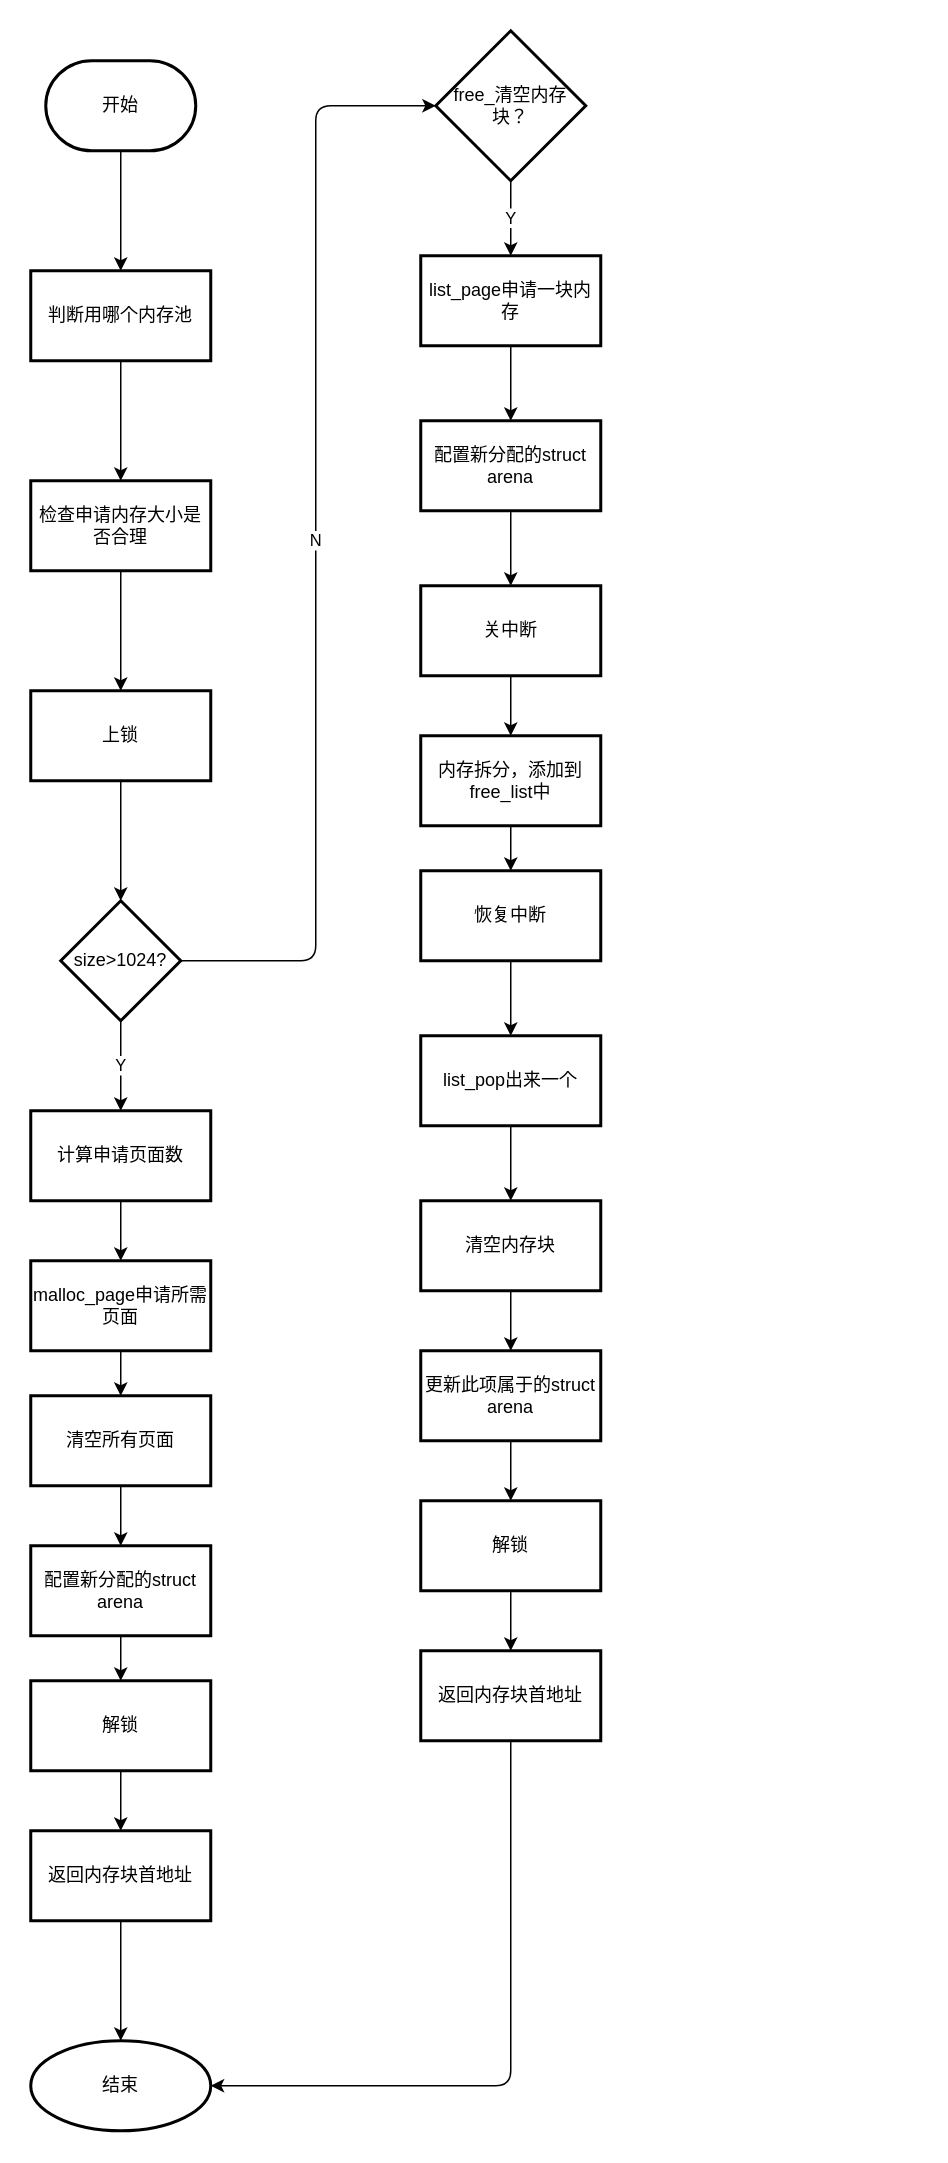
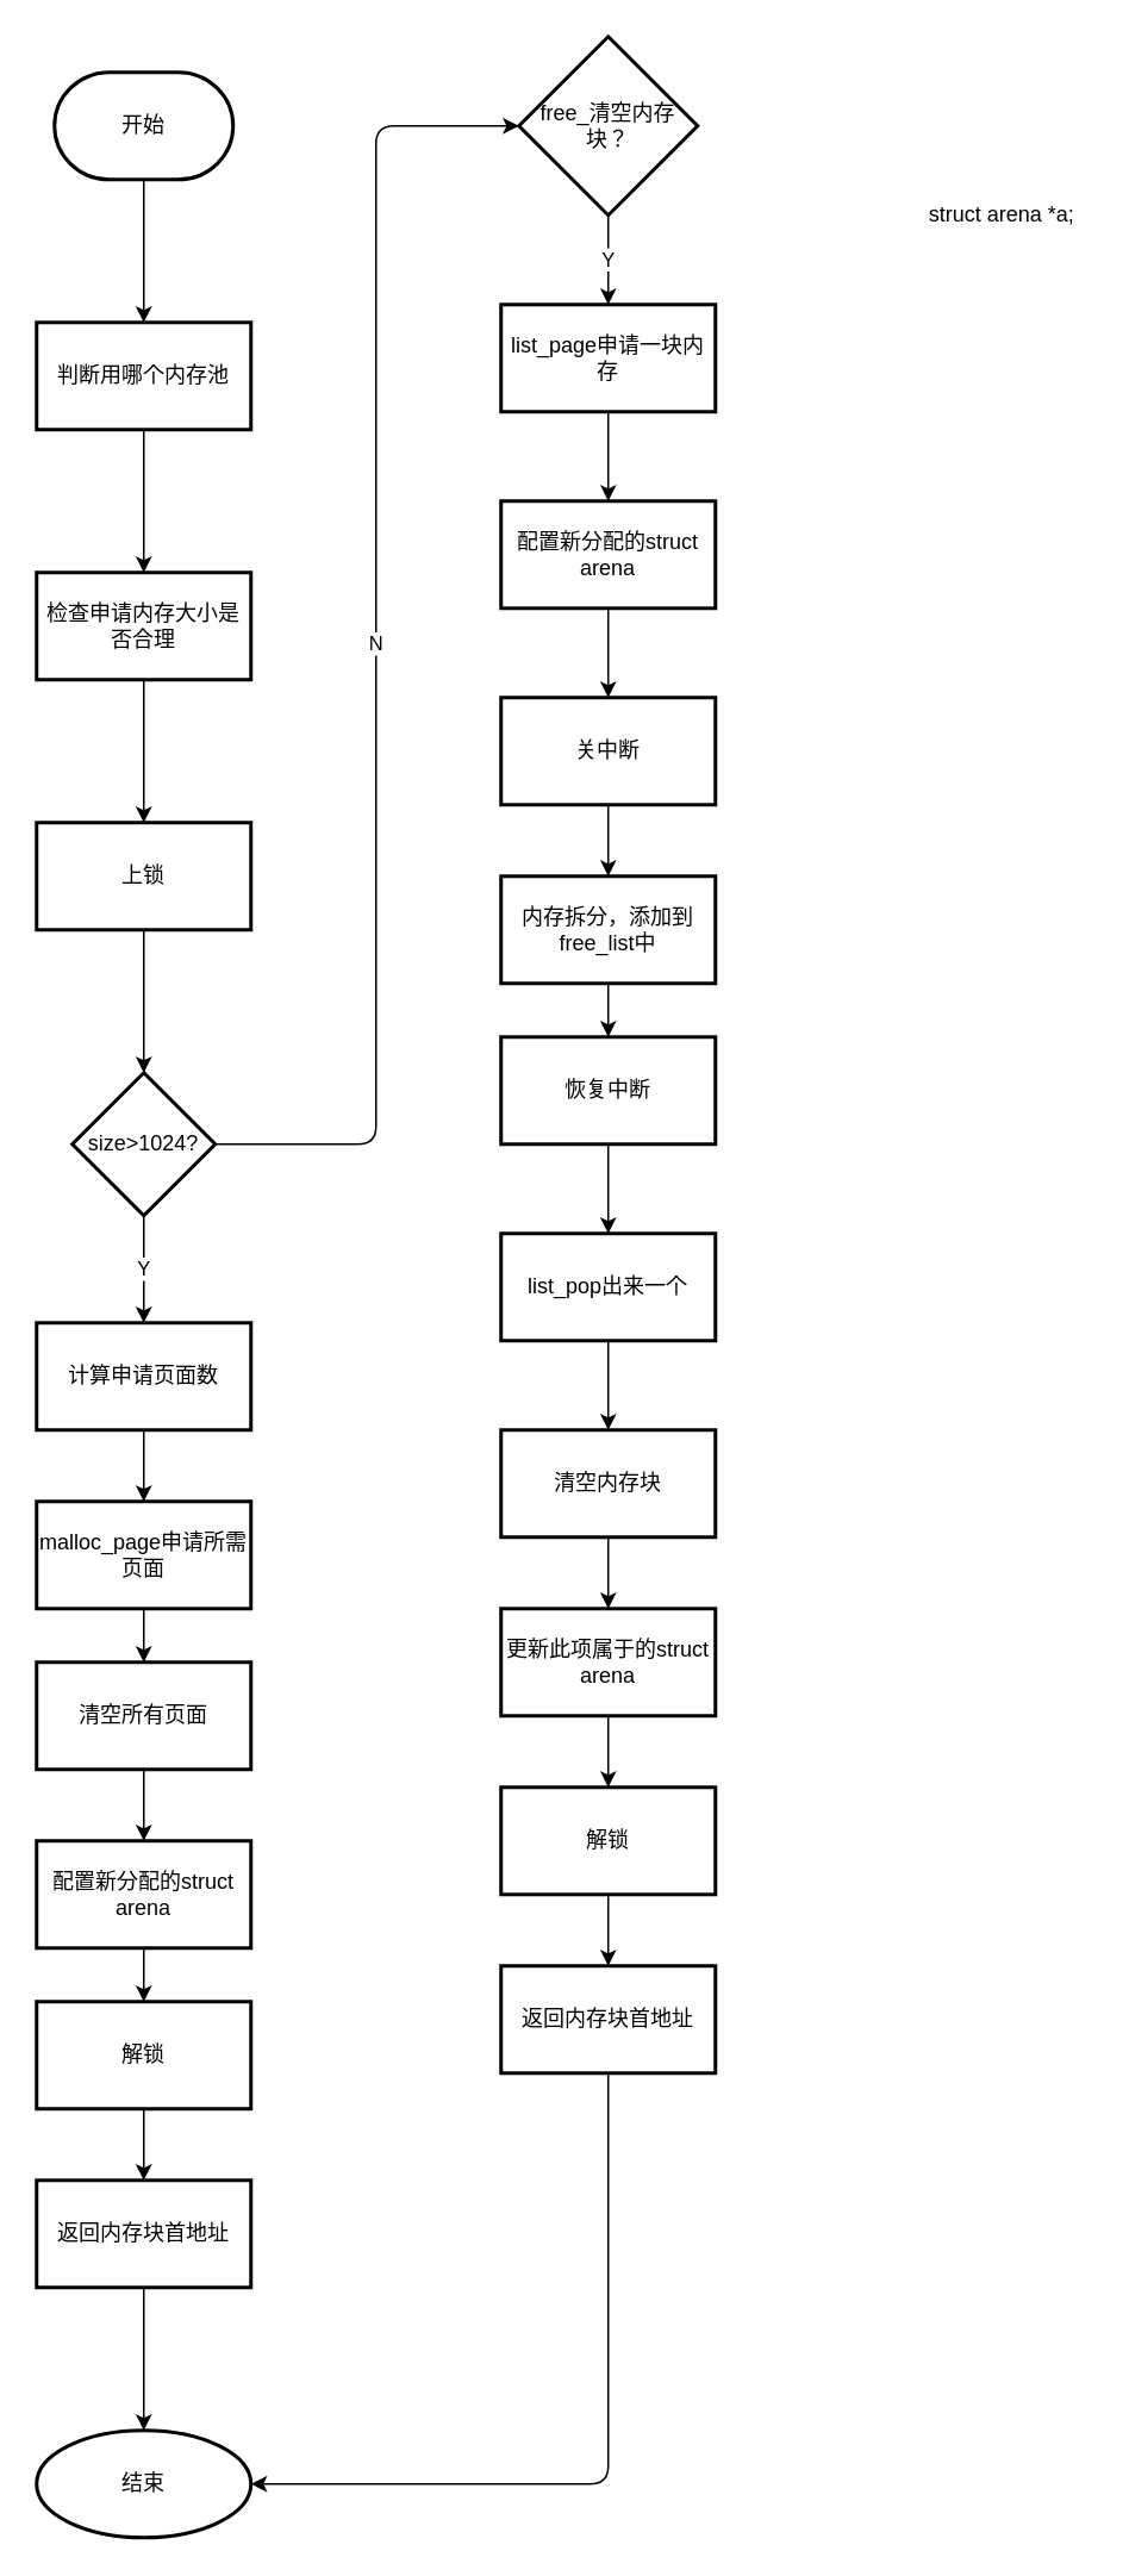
+ <mxCell id="29" value="struct arena *a;" style="text;html=1;align=center;verticalAlign=middle;resizable=0;points=[];autosize=1;strokeColor=none;fillColor=none;" vertex="1" parent="1"><mxGeometry x="510" y="110" width="100" height="20" as="geometry" /></mxCell>
